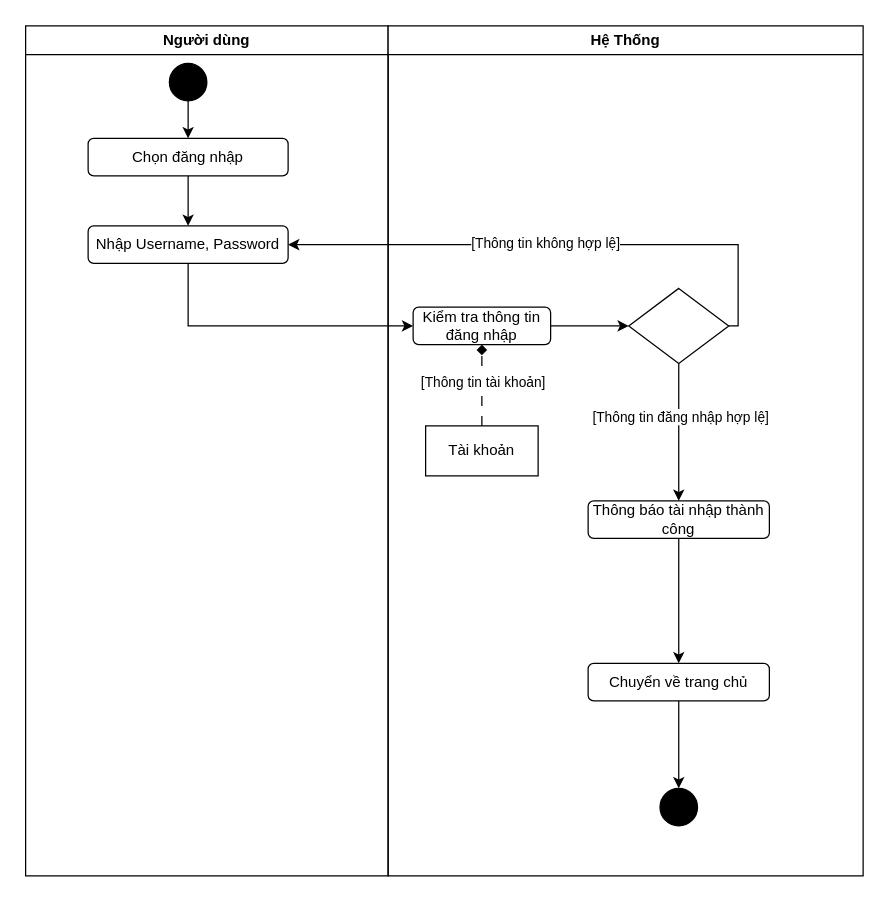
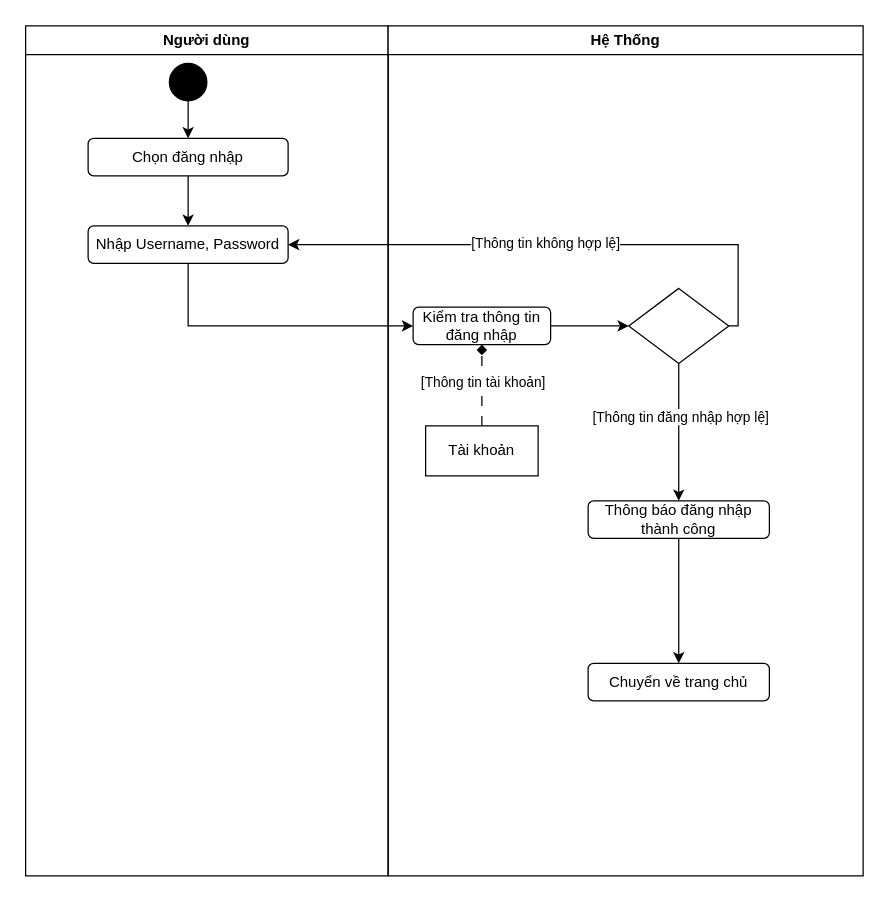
- <mxCell id="12" value="Thông báo tài nhập thành công" style="rounded=1;whiteSpace=wrap;html=1;align=center;" vertex="1" parent="8"><mxGeometry x="160" y="380" width="145" height="30" as="geometry" /></mxCell>
+ <mxCell id="12" value="Thông báo đăng nhập thành công" style="rounded=1;whiteSpace=wrap;html=1;align=center;" vertex="1" parent="8"><mxGeometry x="160" y="380" width="145" height="30" as="geometry" /></mxCell>
- <mxCell id="16" value="" style="edgeStyle=orthogonalEdgeStyle;rounded=0;orthogonalLoop=1;jettySize=auto;html=1;" edge="1" parent="8" source="17" target="18"><mxGeometry relative="1" as="geometry" /></mxCell>
- <mxCell id="18" value="v" style="ellipse;whiteSpace=wrap;html=1;aspect=fixed;labelBorderColor=none;labelBackgroundColor=#000000;fillColor=#000000;" vertex="1" parent="8"><mxGeometry x="217.5" y="610" width="30" height="30" as="geometry" /></mxCell>
